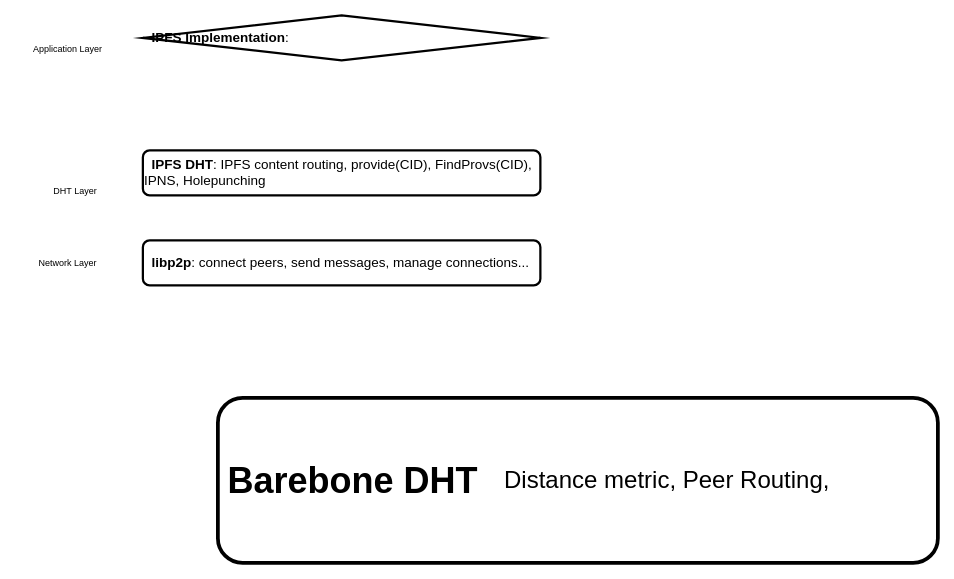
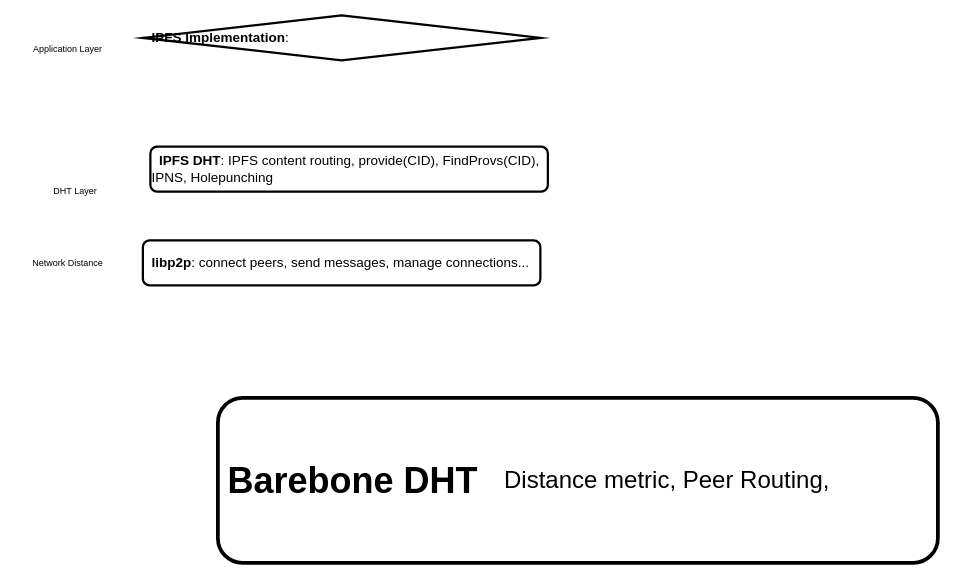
- <mxCell id="4" value="&lt;font style=&quot;font-size: 18px;&quot;&gt;&lt;b&gt;&amp;nbsp; IPFS DHT&lt;/b&gt;: IPFS content routing, provide(CID), FindProvs(CID), IPNS, Holepunching&lt;/font&gt;" style="rounded=1;whiteSpace=wrap;html=1;fillColor=none;strokeWidth=3;align=left;" parent="1" vertex="1"><mxGeometry x="190" y="200" width="530" height="60" as="geometry" /></mxCell>
+ <mxCell id="4" value="&lt;font style=&quot;font-size: 18px;&quot;&gt;&lt;b&gt;&amp;nbsp; IPFS DHT&lt;/b&gt;: IPFS content routing, provide(CID), FindProvs(CID), IPNS, Holepunching&lt;/font&gt;" style="rounded=1;whiteSpace=wrap;html=1;fillColor=none;strokeWidth=3;align=left;" parent="1" vertex="1"><mxGeometry x="200" y="195" width="530" height="60" as="geometry" /></mxCell>
- <mxCell id="3" value="Network Layer" style="text;html=1;strokeColor=none;fillColor=none;align=center;verticalAlign=middle;whiteSpace=wrap;rounded=0;" parent="1" vertex="1"><mxGeometry x="20" y="335" width="140" height="30" as="geometry" /></mxCell>
+ <mxCell id="3" value="Network Distance" style="text;html=1;strokeColor=none;fillColor=none;align=center;verticalAlign=middle;whiteSpace=wrap;rounded=0;" parent="1" vertex="1"><mxGeometry x="20" y="335" width="140" height="30" as="geometry" /></mxCell>
